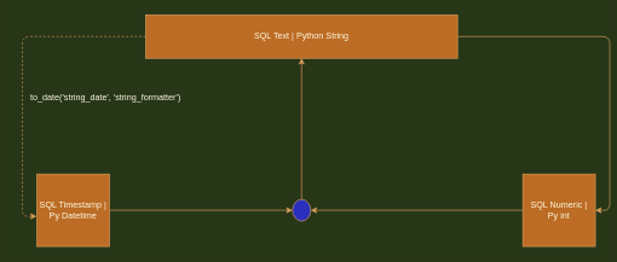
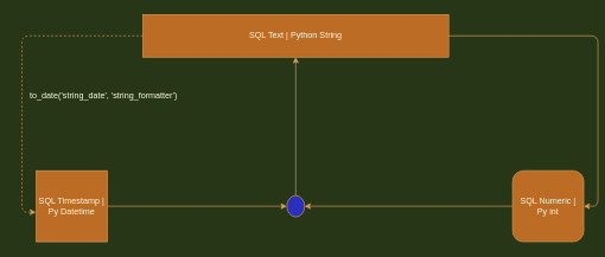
- <mxCell id="8" value="SQL Numeric |&lt;br&gt;Py int" style="rounded=0;whiteSpace=wrap;html=1;sketch=0;fontColor=#FEFAE0;strokeColor=#DDA15E;fillColor=#BC6C25;" vertex="1" parent="1"><mxGeometry x="720" y="240" width="100" height="100" as="geometry" /></mxCell>
+ <mxCell id="8" value="SQL Numeric |&lt;br&gt;Py int" style="whiteSpace=wrap;html=1;sketch=0;fontColor=#FEFAE0;strokeColor=#DDA15E;fillColor=#BC6C25;rounded=1;" vertex="1" parent="1"><mxGeometry x="720" y="240" width="100" height="100" as="geometry" /></mxCell>
